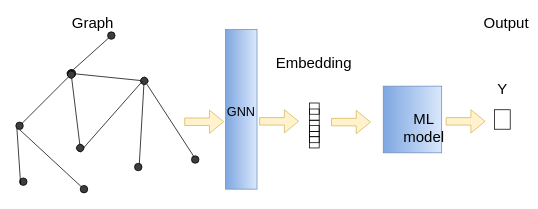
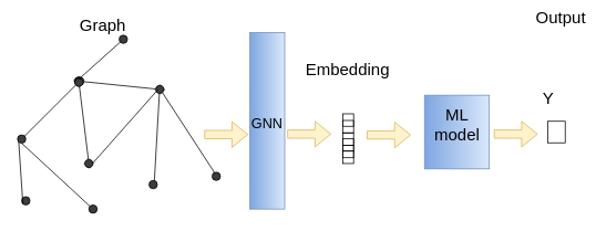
- <mxCell id="45" value="&lt;font style=&quot;font-size: 20px&quot;&gt;Output&lt;/font&gt;" style="text;html=1;strokeColor=none;fillColor=none;align=center;verticalAlign=middle;whiteSpace=wrap;rounded=0;" vertex="1" parent="1"><mxGeometry x="654.5" y="20" width="40" height="20" as="geometry" /></mxCell>
+ <mxCell id="45" value="&lt;font style=&quot;font-size: 20px&quot;&gt;Output&lt;/font&gt;" style="text;html=1;strokeColor=none;fillColor=none;align=center;verticalAlign=middle;whiteSpace=wrap;rounded=0;" vertex="1" parent="1"><mxGeometry x="654.5" y="10" width="40" height="20" as="geometry" /></mxCell>
- <mxCell id="46" value="&lt;font style=&quot;font-size: 20px&quot;&gt;Y&lt;/font&gt;" style="text;html=1;strokeColor=none;fillColor=none;align=center;verticalAlign=middle;whiteSpace=wrap;rounded=0;" vertex="1" parent="1"><mxGeometry x="649.5" y="108" width="40" height="20" as="geometry" /></mxCell>
+ <mxCell id="46" value="&lt;font style=&quot;font-size: 20px&quot;&gt;Y&lt;/font&gt;" style="text;html=1;strokeColor=none;fillColor=none;align=center;verticalAlign=middle;whiteSpace=wrap;rounded=0;" vertex="1" parent="1"><mxGeometry x="639.5" y="108" width="40" height="20" as="geometry" /></mxCell>
- <mxCell id="43" value="&lt;font style=&quot;font-size: 20px&quot;&gt;ML&lt;br&gt;&lt;font style=&quot;font-size: 20px&quot;&gt;model&lt;/font&gt;&lt;/font&gt;" style="text;html=1;strokeColor=none;fillColor=none;align=center;verticalAlign=middle;whiteSpace=wrap;rounded=0;" vertex="1" parent="1"><mxGeometry x="544.5" y="160" width="40" height="20" as="geometry" /></mxCell>
+ <mxCell id="43" value="&lt;font style=&quot;font-size: 20px&quot;&gt;ML&lt;br&gt;&lt;font style=&quot;font-size: 20px&quot;&gt;model&lt;/font&gt;&lt;/font&gt;" style="text;html=1;strokeColor=none;fillColor=none;align=center;verticalAlign=middle;whiteSpace=wrap;rounded=0;" vertex="1" parent="1"><mxGeometry x="529.5" y="140" width="40" height="20" as="geometry" /></mxCell>
